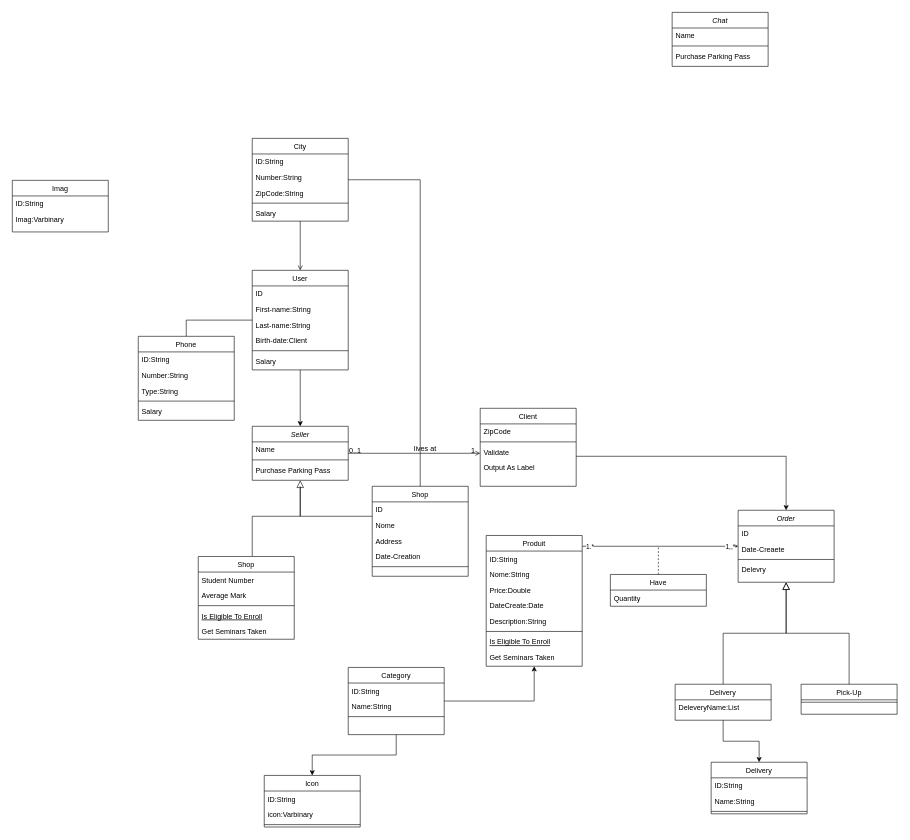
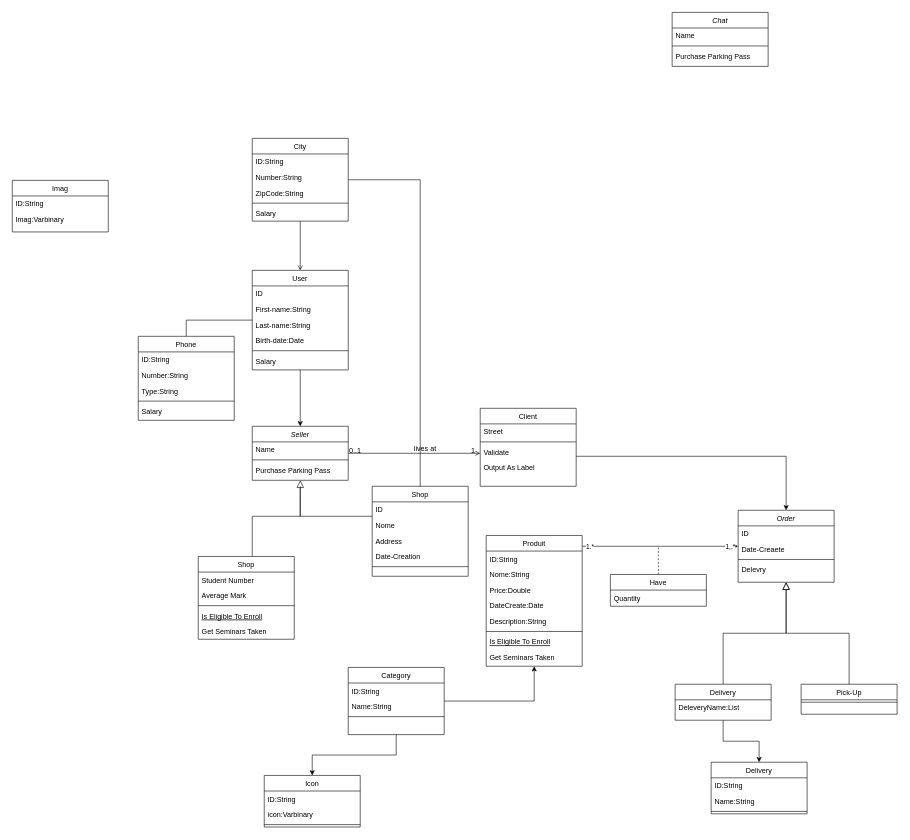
- <mxCell id="81" value="Birth-date:Client" style="text;align=left;verticalAlign=top;spacingLeft=4;spacingRight=4;overflow=hidden;rotatable=0;points=[[0,0.5],[1,0.5]];portConstraint=eastwest;" parent="77" vertex="1"><mxGeometry y="104" width="160" height="26" as="geometry" /></mxCell>
+ <mxCell id="81" value="Birth-date:Date" style="text;align=left;verticalAlign=top;spacingLeft=4;spacingRight=4;overflow=hidden;rotatable=0;points=[[0,0.5],[1,0.5]];portConstraint=eastwest;" parent="77" vertex="1"><mxGeometry y="104" width="160" height="26" as="geometry" /></mxCell>
- <mxCell id="22" value="ZipCode" style="text;align=left;verticalAlign=top;spacingLeft=4;spacingRight=4;overflow=hidden;rotatable=0;points=[[0,0.5],[1,0.5]];portConstraint=eastwest;" parent="21" vertex="1"><mxGeometry y="26" width="160" height="26" as="geometry" /></mxCell>
+ <mxCell id="22" value="Street" style="text;align=left;verticalAlign=top;spacingLeft=4;spacingRight=4;overflow=hidden;rotatable=0;points=[[0,0.5],[1,0.5]];portConstraint=eastwest;" parent="21" vertex="1"><mxGeometry y="26" width="160" height="26" as="geometry" /></mxCell>
